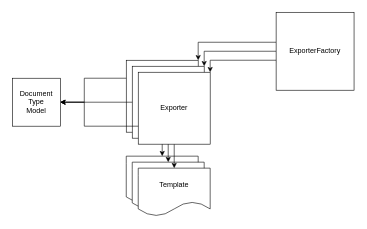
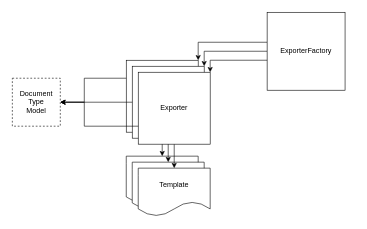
- <mxCell id="5" value="ExporterFactory" style="whiteSpace=wrap;html=1;aspect=fixed;" vertex="1" parent="1"><mxGeometry x="460" y="20" width="130" height="130" as="geometry" /></mxCell>
+ <mxCell id="5" value="ExporterFactory" style="whiteSpace=wrap;html=1;aspect=fixed;" vertex="1" parent="1"><mxGeometry x="445" y="20" width="130" height="130" as="geometry" /></mxCell>
- <mxCell id="18" value="Document&lt;br&gt;Type&lt;br&gt;Model" style="whiteSpace=wrap;html=1;aspect=fixed;" vertex="1" parent="1"><mxGeometry x="20" y="130" width="80" height="80" as="geometry" /></mxCell>
+ <mxCell id="18" value="Document&lt;br&gt;Type&lt;br&gt;Model" style="whiteSpace=wrap;html=1;aspect=fixed;dashed=1;" vertex="1" parent="1"><mxGeometry x="20" y="130" width="80" height="80" as="geometry" /></mxCell>
